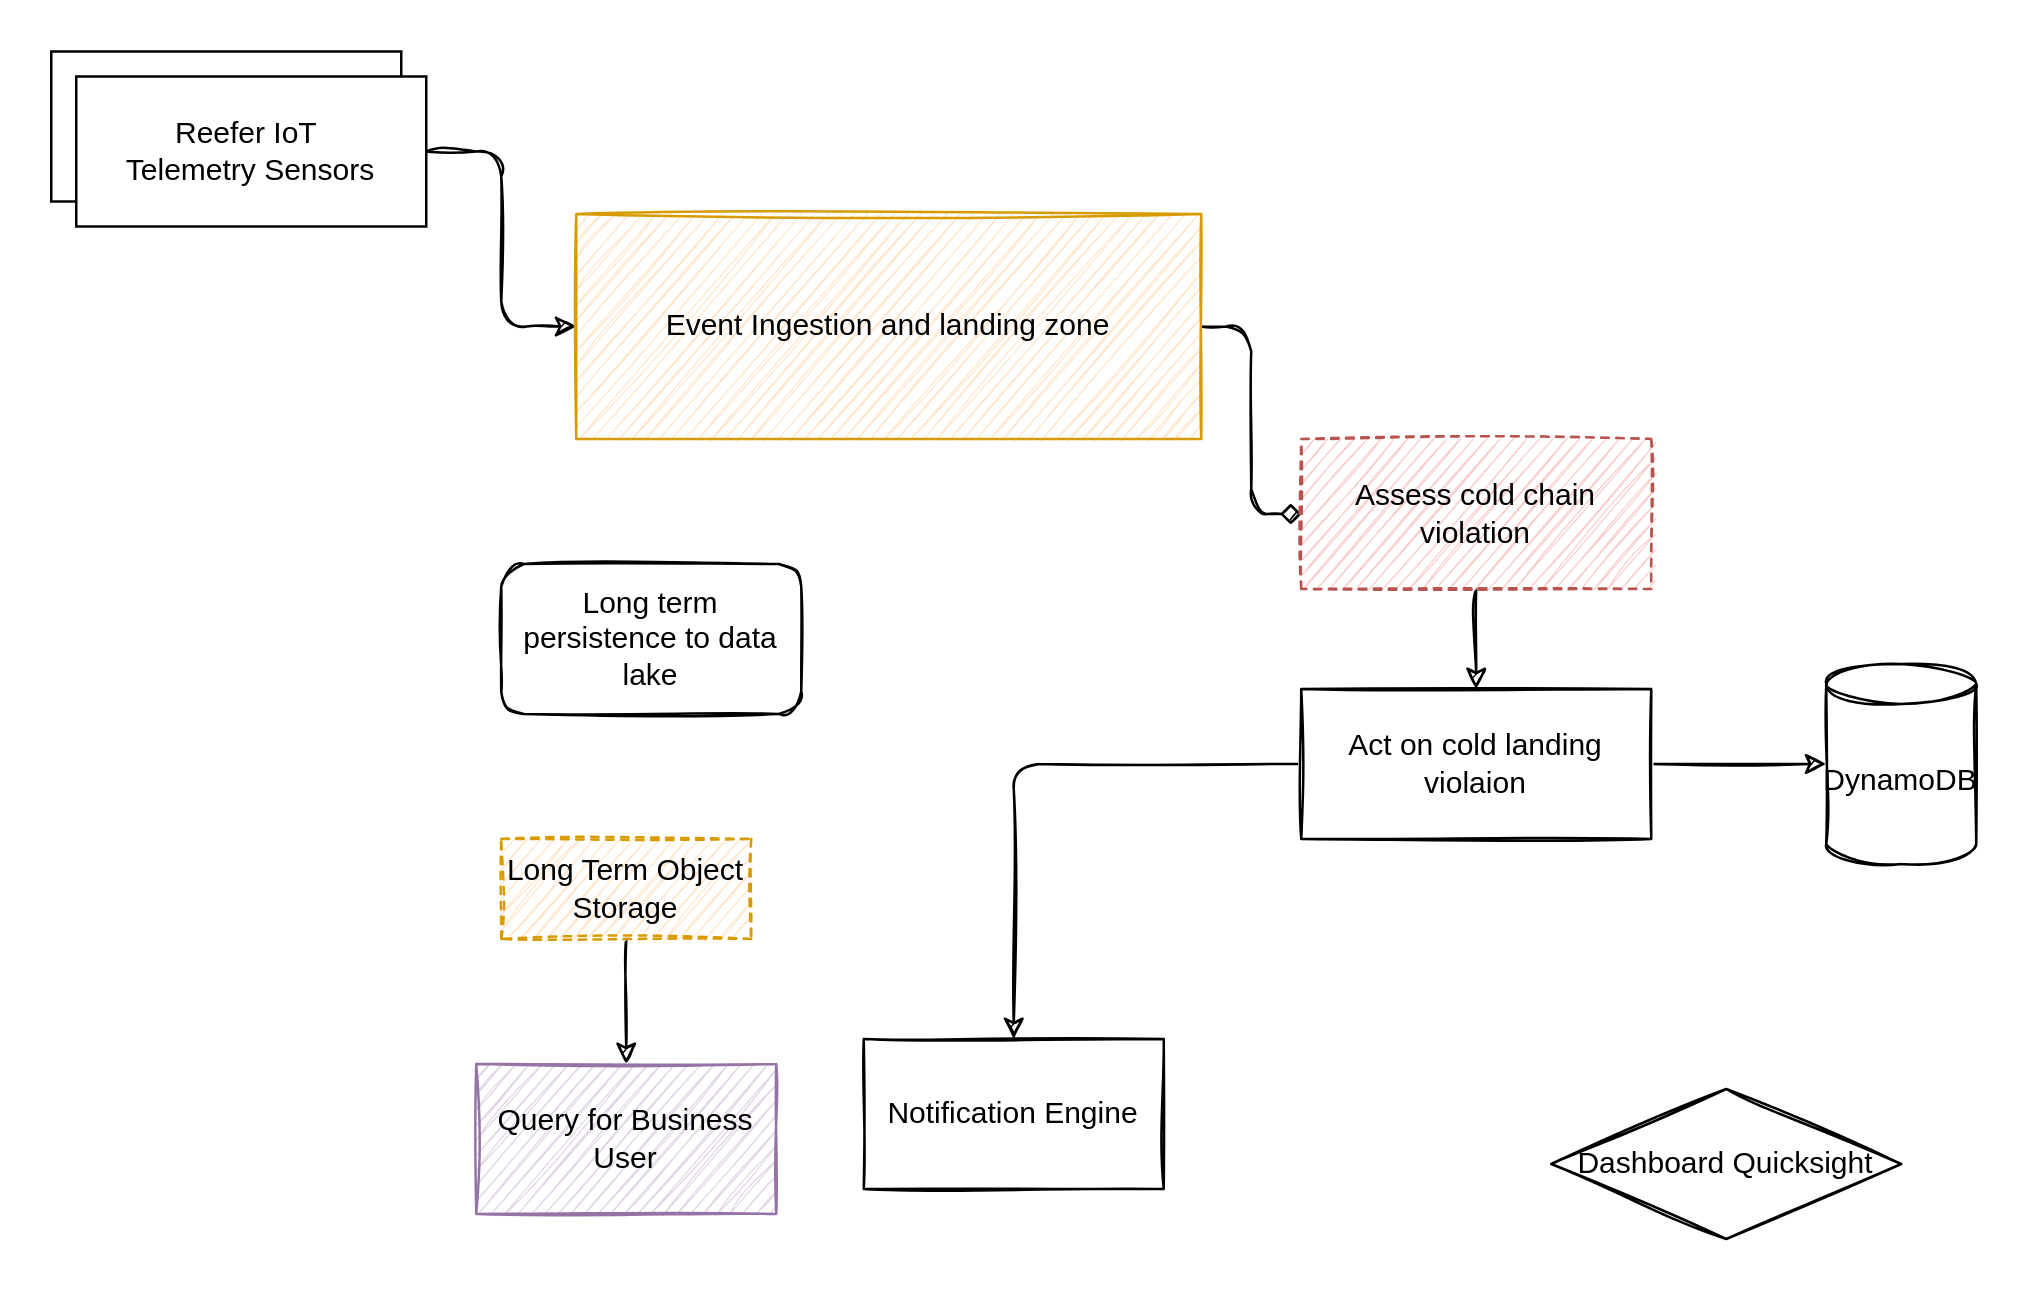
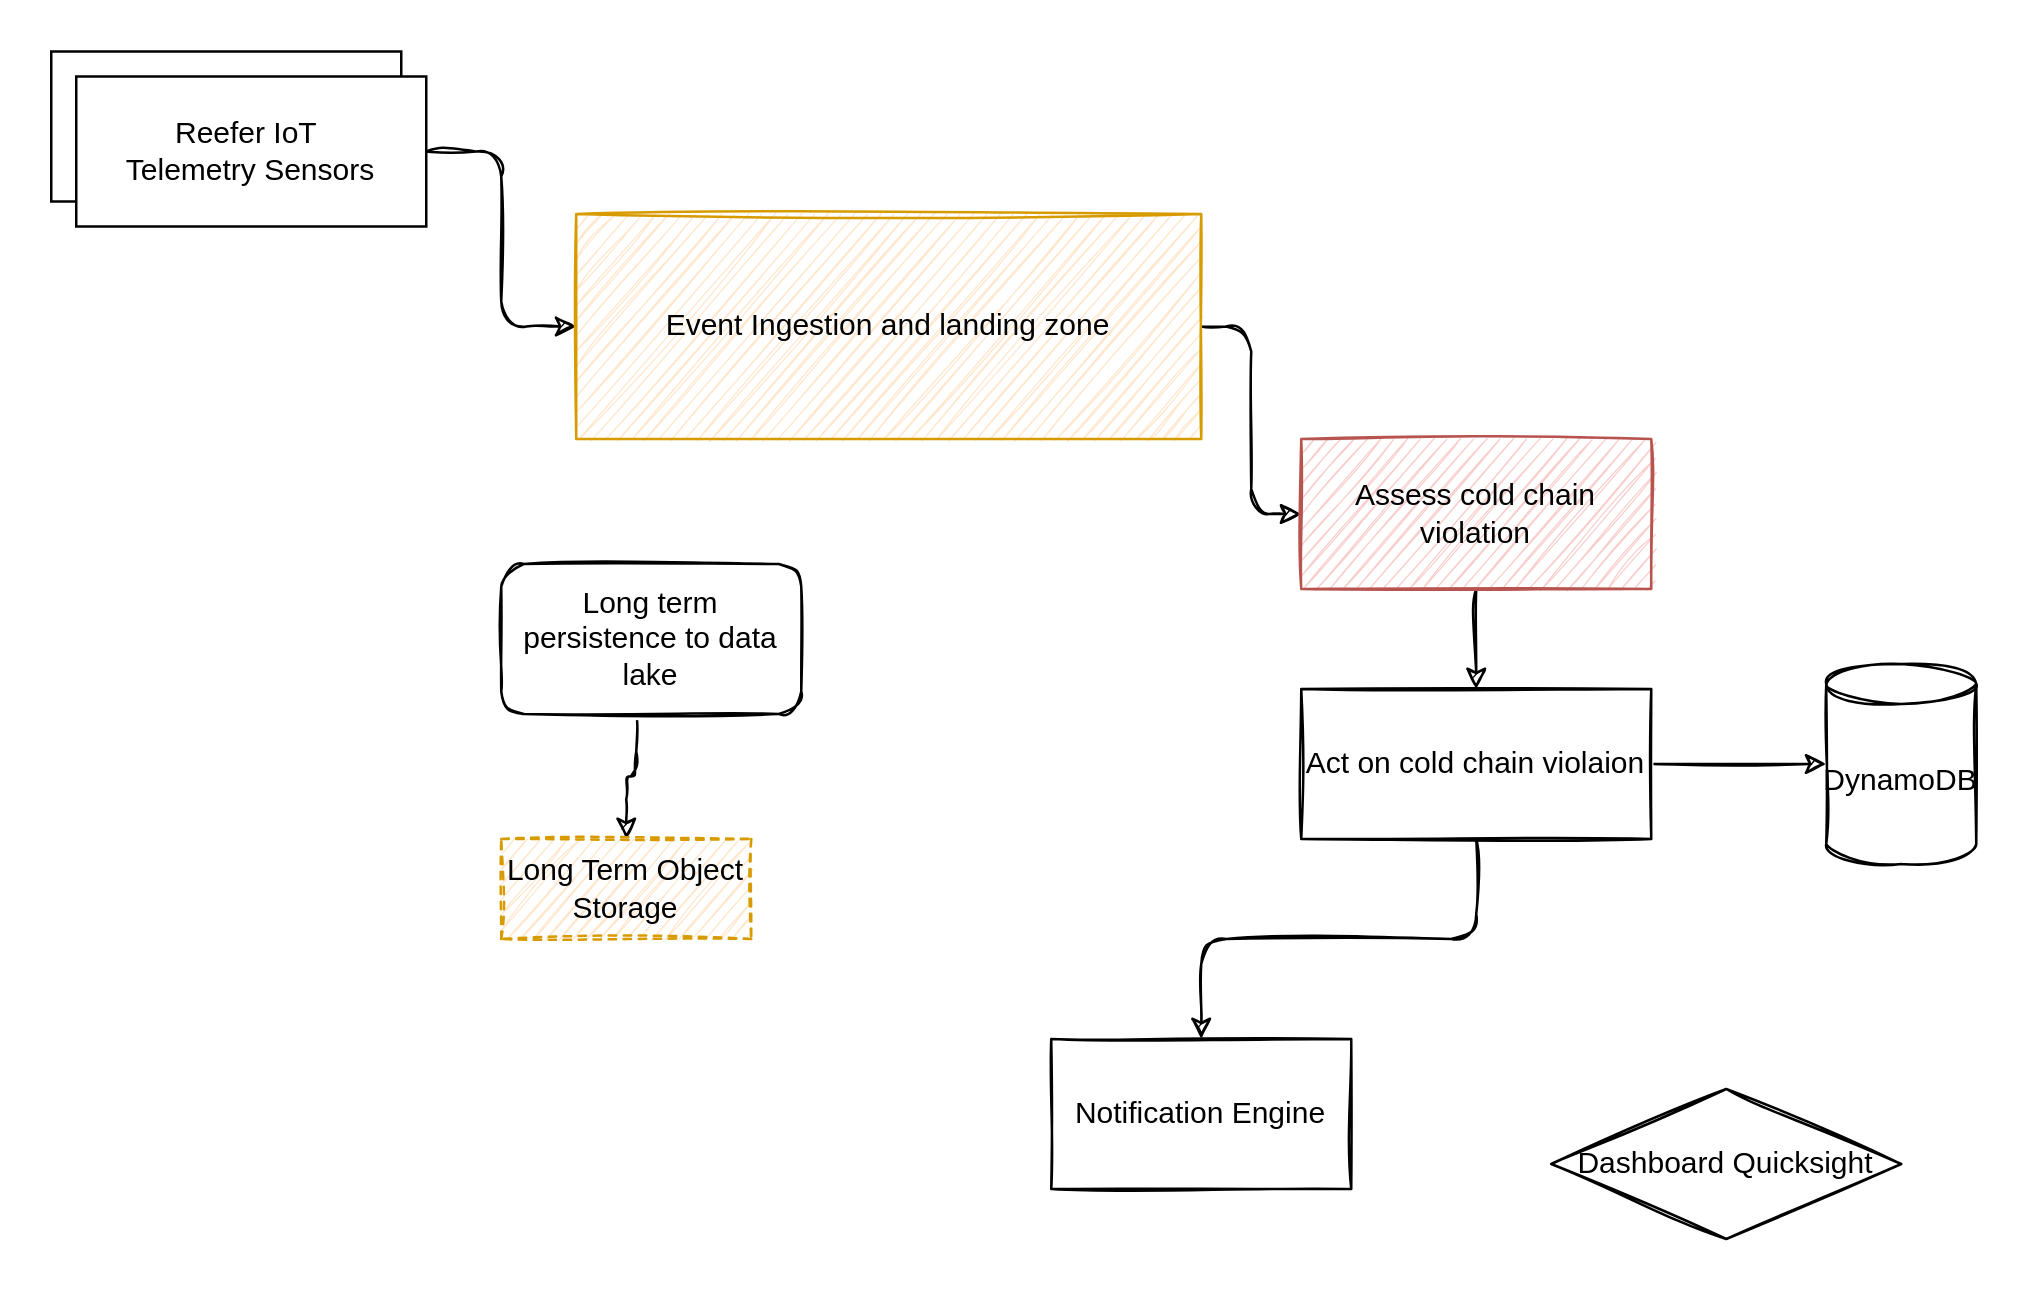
- <mxCell id="3" style="edgeStyle=orthogonalEdgeStyle;sketch=1;html=1;endArrow=diamond;" parent="1" source="4" target="7" edge="1"><mxGeometry relative="1" as="geometry" /></mxCell>
+ <mxCell id="3" style="edgeStyle=orthogonalEdgeStyle;sketch=1;html=1;" parent="1" source="4" target="7" edge="1"><mxGeometry relative="1" as="geometry" /></mxCell>
- <mxCell id="7" value="Assess cold chain violation" style="rounded=0;whiteSpace=wrap;html=1;sketch=1;fillColor=#f8cecc;strokeColor=#b85450;dashed=1;" parent="1" vertex="1"><mxGeometry x="520" y="175" width="140" height="60" as="geometry" /></mxCell>
+ <mxCell id="7" value="Assess cold chain violation" style="rounded=0;whiteSpace=wrap;html=1;sketch=1;fillColor=#f8cecc;strokeColor=#b85450;" parent="1" vertex="1"><mxGeometry x="520" y="175" width="140" height="60" as="geometry" /></mxCell>
- <mxCell id="10" value="Act on cold landing violaion" style="rounded=0;whiteSpace=wrap;html=1;sketch=1;" parent="1" vertex="1"><mxGeometry x="520" y="275" width="140" height="60" as="geometry" /></mxCell>
+ <mxCell id="10" value="Act on cold chain violaion" style="rounded=0;whiteSpace=wrap;html=1;sketch=1;" parent="1" vertex="1"><mxGeometry x="520" y="275" width="140" height="60" as="geometry" /></mxCell>
+ <mxCell id="6" style="edgeStyle=orthogonalEdgeStyle;sketch=1;html=1;exitX=0.45;exitY=0.983;exitDx=0;exitDy=0;exitPerimeter=0;" parent="1" source="14" target="13" edge="1"><mxGeometry relative="1" as="geometry" /></mxCell>
- <mxCell id="12" style="edgeStyle=orthogonalEdgeStyle;sketch=1;html=1;" parent="1" source="13" target="16" edge="1"><mxGeometry relative="1" as="geometry" /></mxCell>
- <mxCell id="19" value="Notification Engine" style="whiteSpace=wrap;html=1;sketch=1;" parent="1" vertex="1"><mxGeometry x="345" y="415" width="120" height="60" as="geometry" /></mxCell>
+ <mxCell id="19" value="Notification Engine" style="whiteSpace=wrap;html=1;sketch=1;" parent="1" vertex="1"><mxGeometry x="420" y="415" width="120" height="60" as="geometry" /></mxCell>
- <mxCell id="16" value="Query for Business User" style="rounded=0;whiteSpace=wrap;html=1;sketch=1;fillColor=#e1d5e7;strokeColor=#9673a6;" parent="1" vertex="1"><mxGeometry x="190" y="425" width="120" height="60" as="geometry" /></mxCell>
